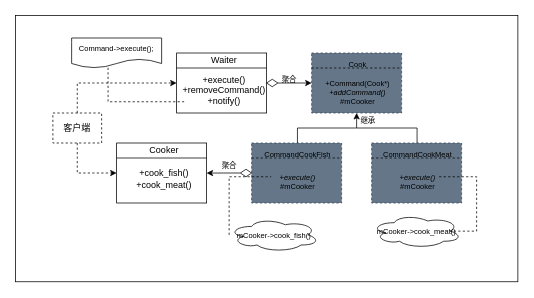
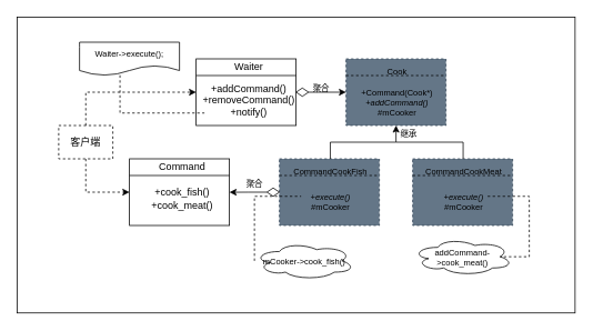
- <mxCell id="11" value="Command-&amp;gt;execute();" style="shape=document;whiteSpace=wrap;html=1;boundedLbl=1;fontSize=10;" vertex="1" parent="1"><mxGeometry x="95" y="50" width="120" height="40" as="geometry" /></mxCell>
+ <mxCell id="11" value="Waiter-&amp;gt;execute();" style="shape=document;whiteSpace=wrap;html=1;boundedLbl=1;fontSize=10;" vertex="1" parent="1"><mxGeometry x="95" y="50" width="120" height="40" as="geometry" /></mxCell>
- <mxCell id="10" value="&lt;span style=&quot;font-size: 12px;&quot;&gt;+execute()&lt;br&gt;+removeCommand()&lt;br&gt;+notify()&lt;br&gt;&lt;/span&gt;" style="text;html=1;align=center;verticalAlign=middle;resizable=0;points=[];autosize=1;strokeColor=none;fillColor=none;fontSize=10;" vertex="1" parent="6"><mxGeometry x="-2.5" y="20" width="130" height="60" as="geometry" /></mxCell>
+ <mxCell id="10" value="&lt;span style=&quot;font-size: 12px;&quot;&gt;+addCommand()&lt;br&gt;+removeCommand()&lt;br&gt;+notify()&lt;br&gt;&lt;/span&gt;" style="text;html=1;align=center;verticalAlign=middle;resizable=0;points=[];autosize=1;strokeColor=none;fillColor=none;fontSize=10;" vertex="1" parent="6"><mxGeometry x="-2.5" y="20" width="130" height="60" as="geometry" /></mxCell>
- <mxCell id="38" value="Cooker" style="text;html=1;align=center;verticalAlign=middle;resizable=0;points=[];autosize=1;strokeColor=none;fillColor=none;" vertex="1" parent="36"><mxGeometry x="32.5" y="-5" width="60" height="30" as="geometry" /></mxCell>
+ <mxCell id="38" value="Command" style="text;html=1;align=center;verticalAlign=middle;resizable=0;points=[];autosize=1;strokeColor=none;fillColor=none;" vertex="1" parent="36"><mxGeometry x="32.5" y="-5" width="60" height="30" as="geometry" /></mxCell>
- <mxCell id="44" value="mCooker-&amp;gt;cook_meat()" style="ellipse;shape=cloud;whiteSpace=wrap;html=1;fontSize=10;" vertex="1" parent="1"><mxGeometry x="495" y="285" width="120" height="45" as="geometry" /></mxCell>
+ <mxCell id="44" value="addCommand-&amp;gt;cook_meat()" style="ellipse;shape=cloud;whiteSpace=wrap;html=1;fontSize=10;" vertex="1" parent="1"><mxGeometry x="495" y="285" width="120" height="45" as="geometry" /></mxCell>
